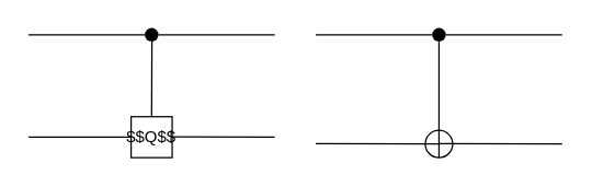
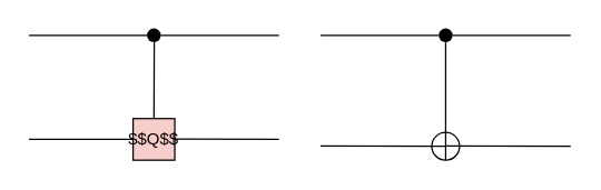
- <mxCell id="13" value="$$Q$$" style="whiteSpace=wrap;html=1;aspect=fixed;" parent="1" vertex="1"><mxGeometry x="95" y="85" width="30" height="30" as="geometry" /></mxCell>
+ <mxCell id="13" value="$$Q$$" style="whiteSpace=wrap;html=1;aspect=fixed;fillColor=#f8cecc;" parent="1" vertex="1"><mxGeometry x="95" y="85" width="30" height="30" as="geometry" /></mxCell>
